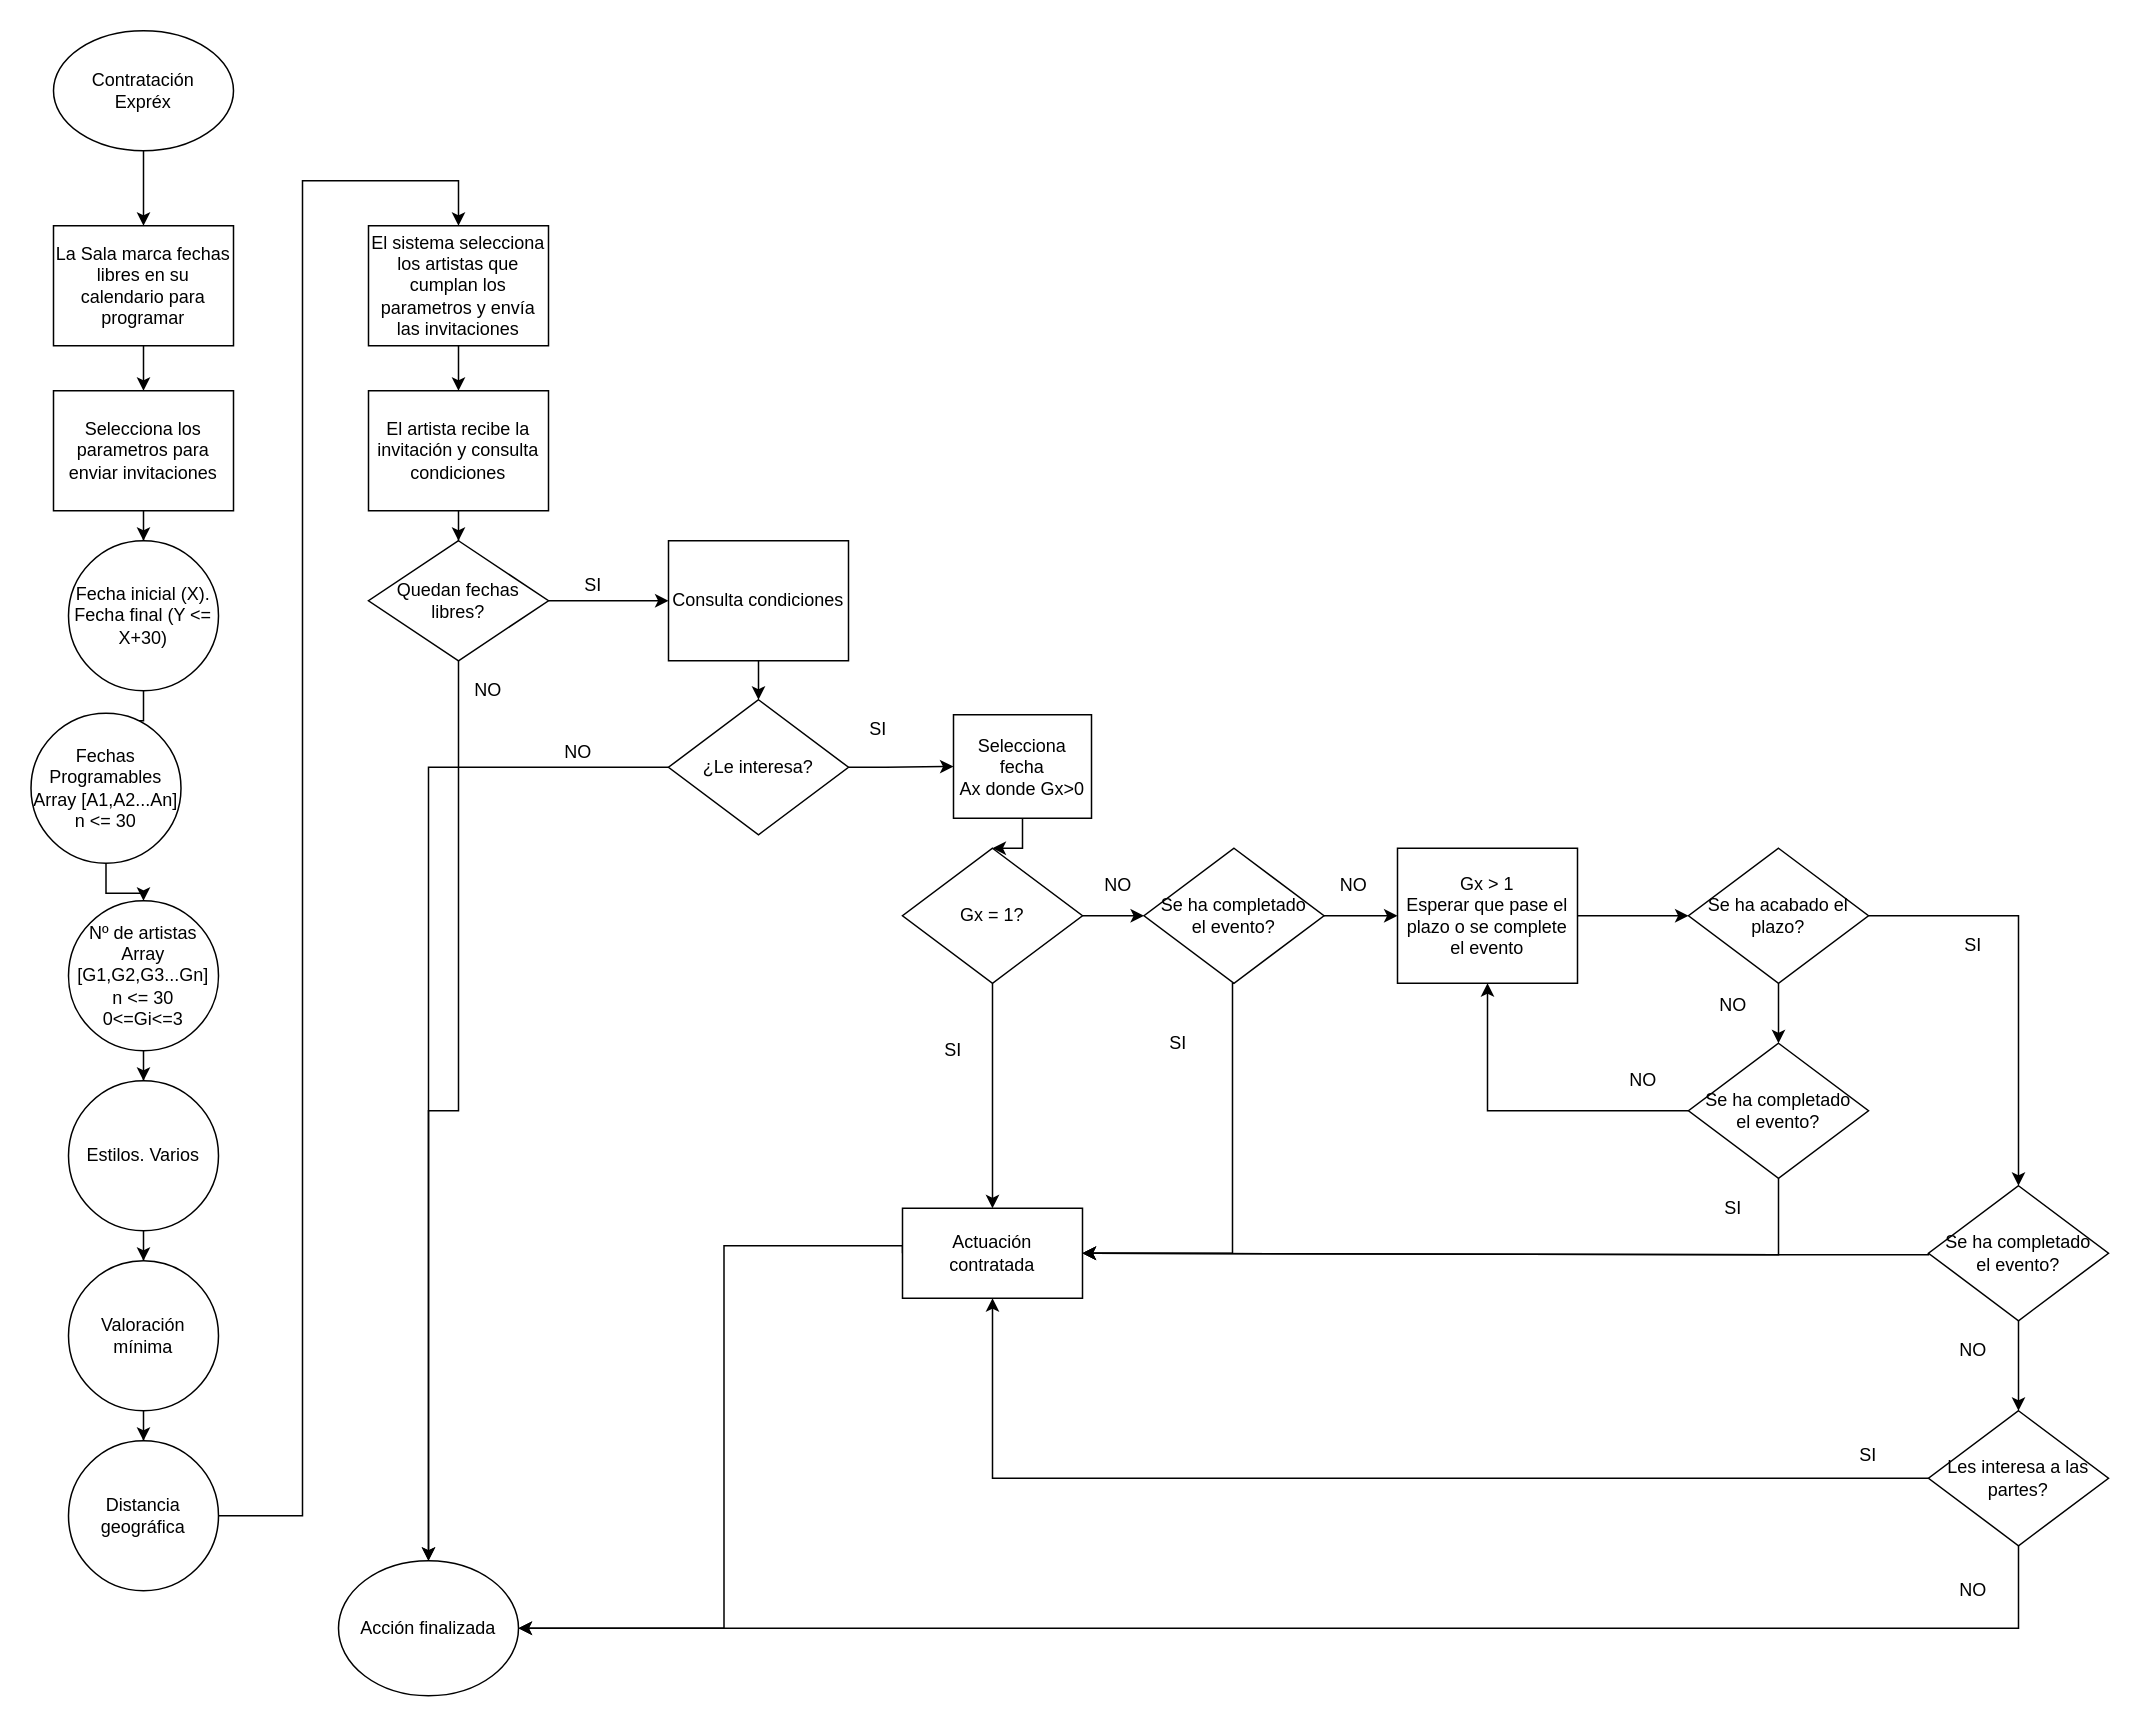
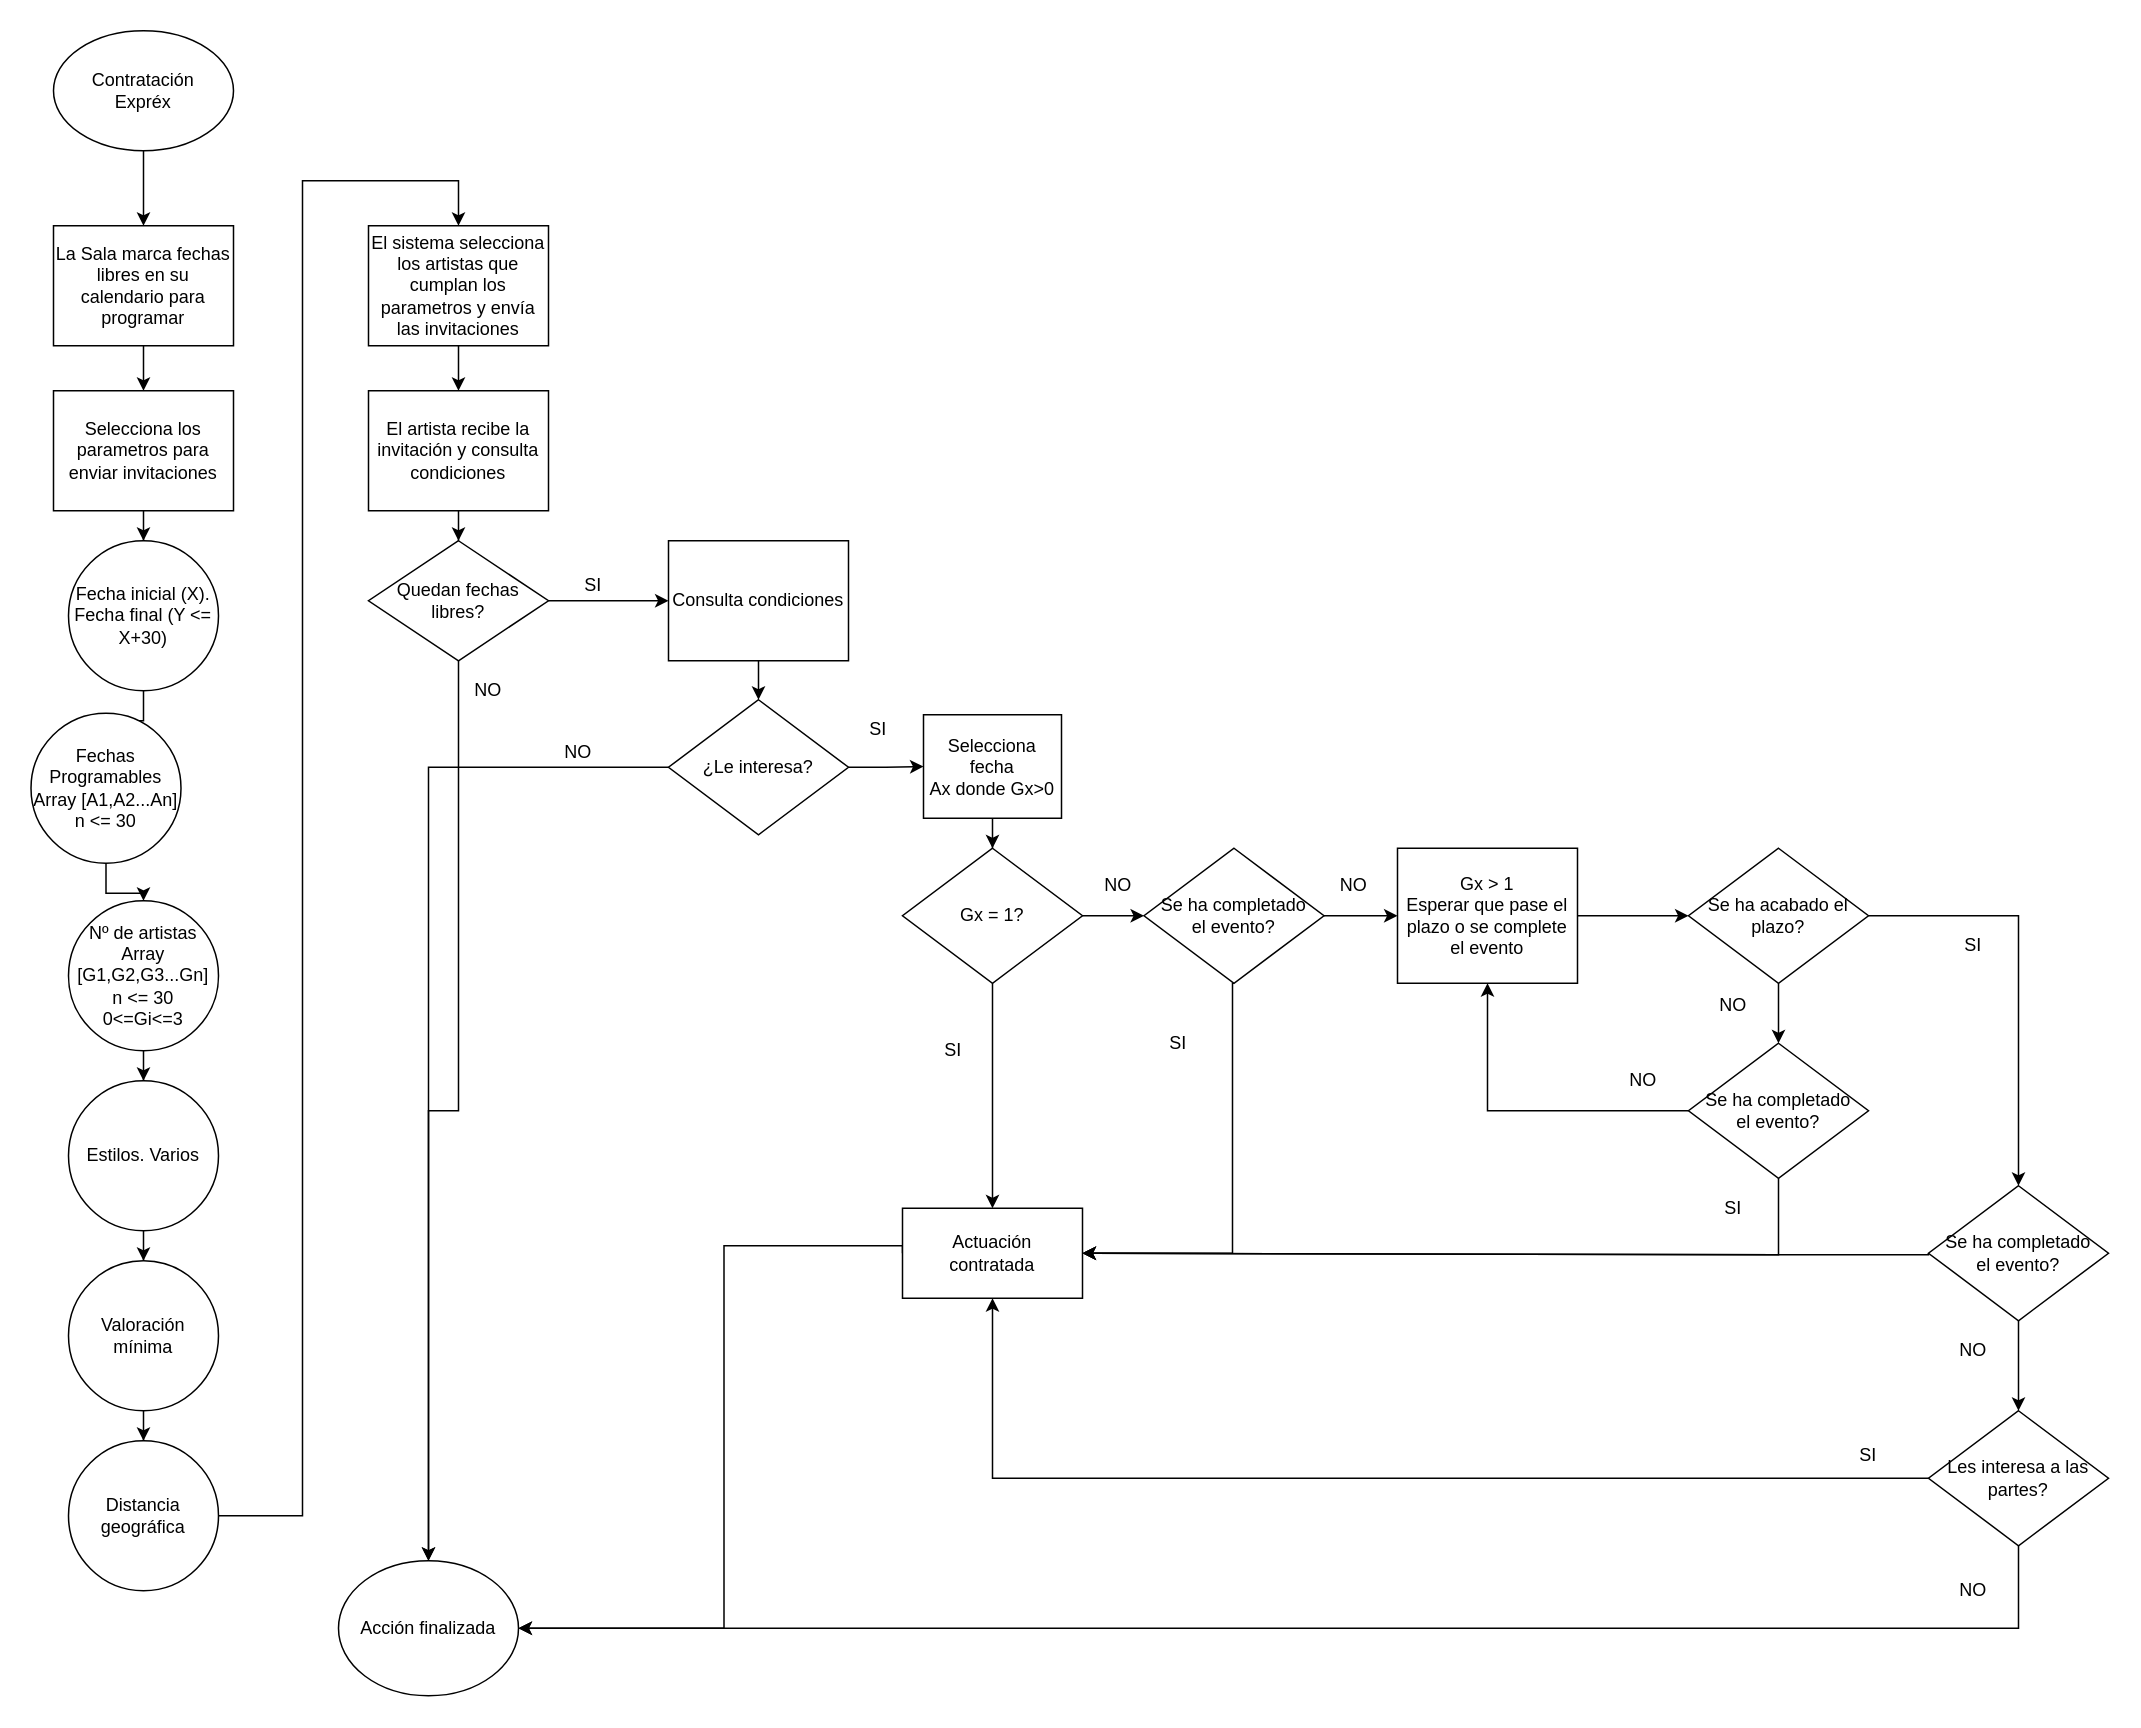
- <mxCell id="33" value="Selecciona fecha&lt;div&gt;Ax donde Gx&amp;gt;0&lt;/div&gt;" style="rectangle;whiteSpace=wrap;html=1;" parent="1" vertex="1"><mxGeometry x="635" y="476" width="92" height="69" as="geometry" /></mxCell>
+ <mxCell id="33" value="Selecciona fecha&lt;div&gt;Ax donde Gx&amp;gt;0&lt;/div&gt;" style="rectangle;whiteSpace=wrap;html=1;" parent="1" vertex="1"><mxGeometry x="615" y="476" width="92" height="69" as="geometry" /></mxCell>
